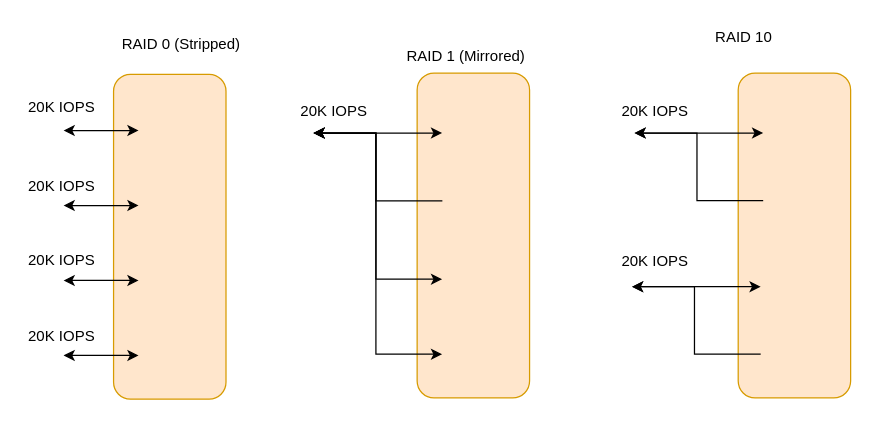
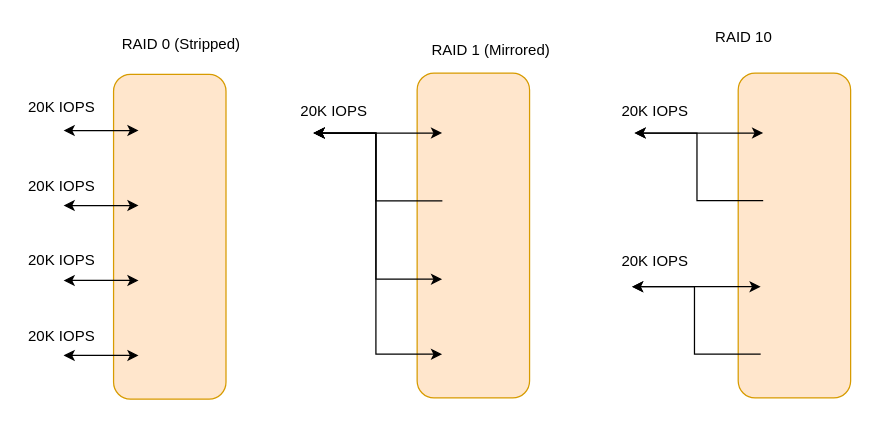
- <mxCell id="21" value="RAID 1 (Mirrored)" style="text;html=1;resizable=0;points=[];autosize=1;align=left;verticalAlign=top;spacingTop=-4;" parent="1" vertex="1"><mxGeometry x="323" y="35" width="110" height="20" as="geometry" /></mxCell>
+ <mxCell id="21" value="RAID 1 (Mirrored)" style="text;html=1;resizable=0;points=[];autosize=1;align=left;verticalAlign=top;spacingTop=-4;" parent="1" vertex="1"><mxGeometry x="343" y="30" width="110" height="20" as="geometry" /></mxCell>
